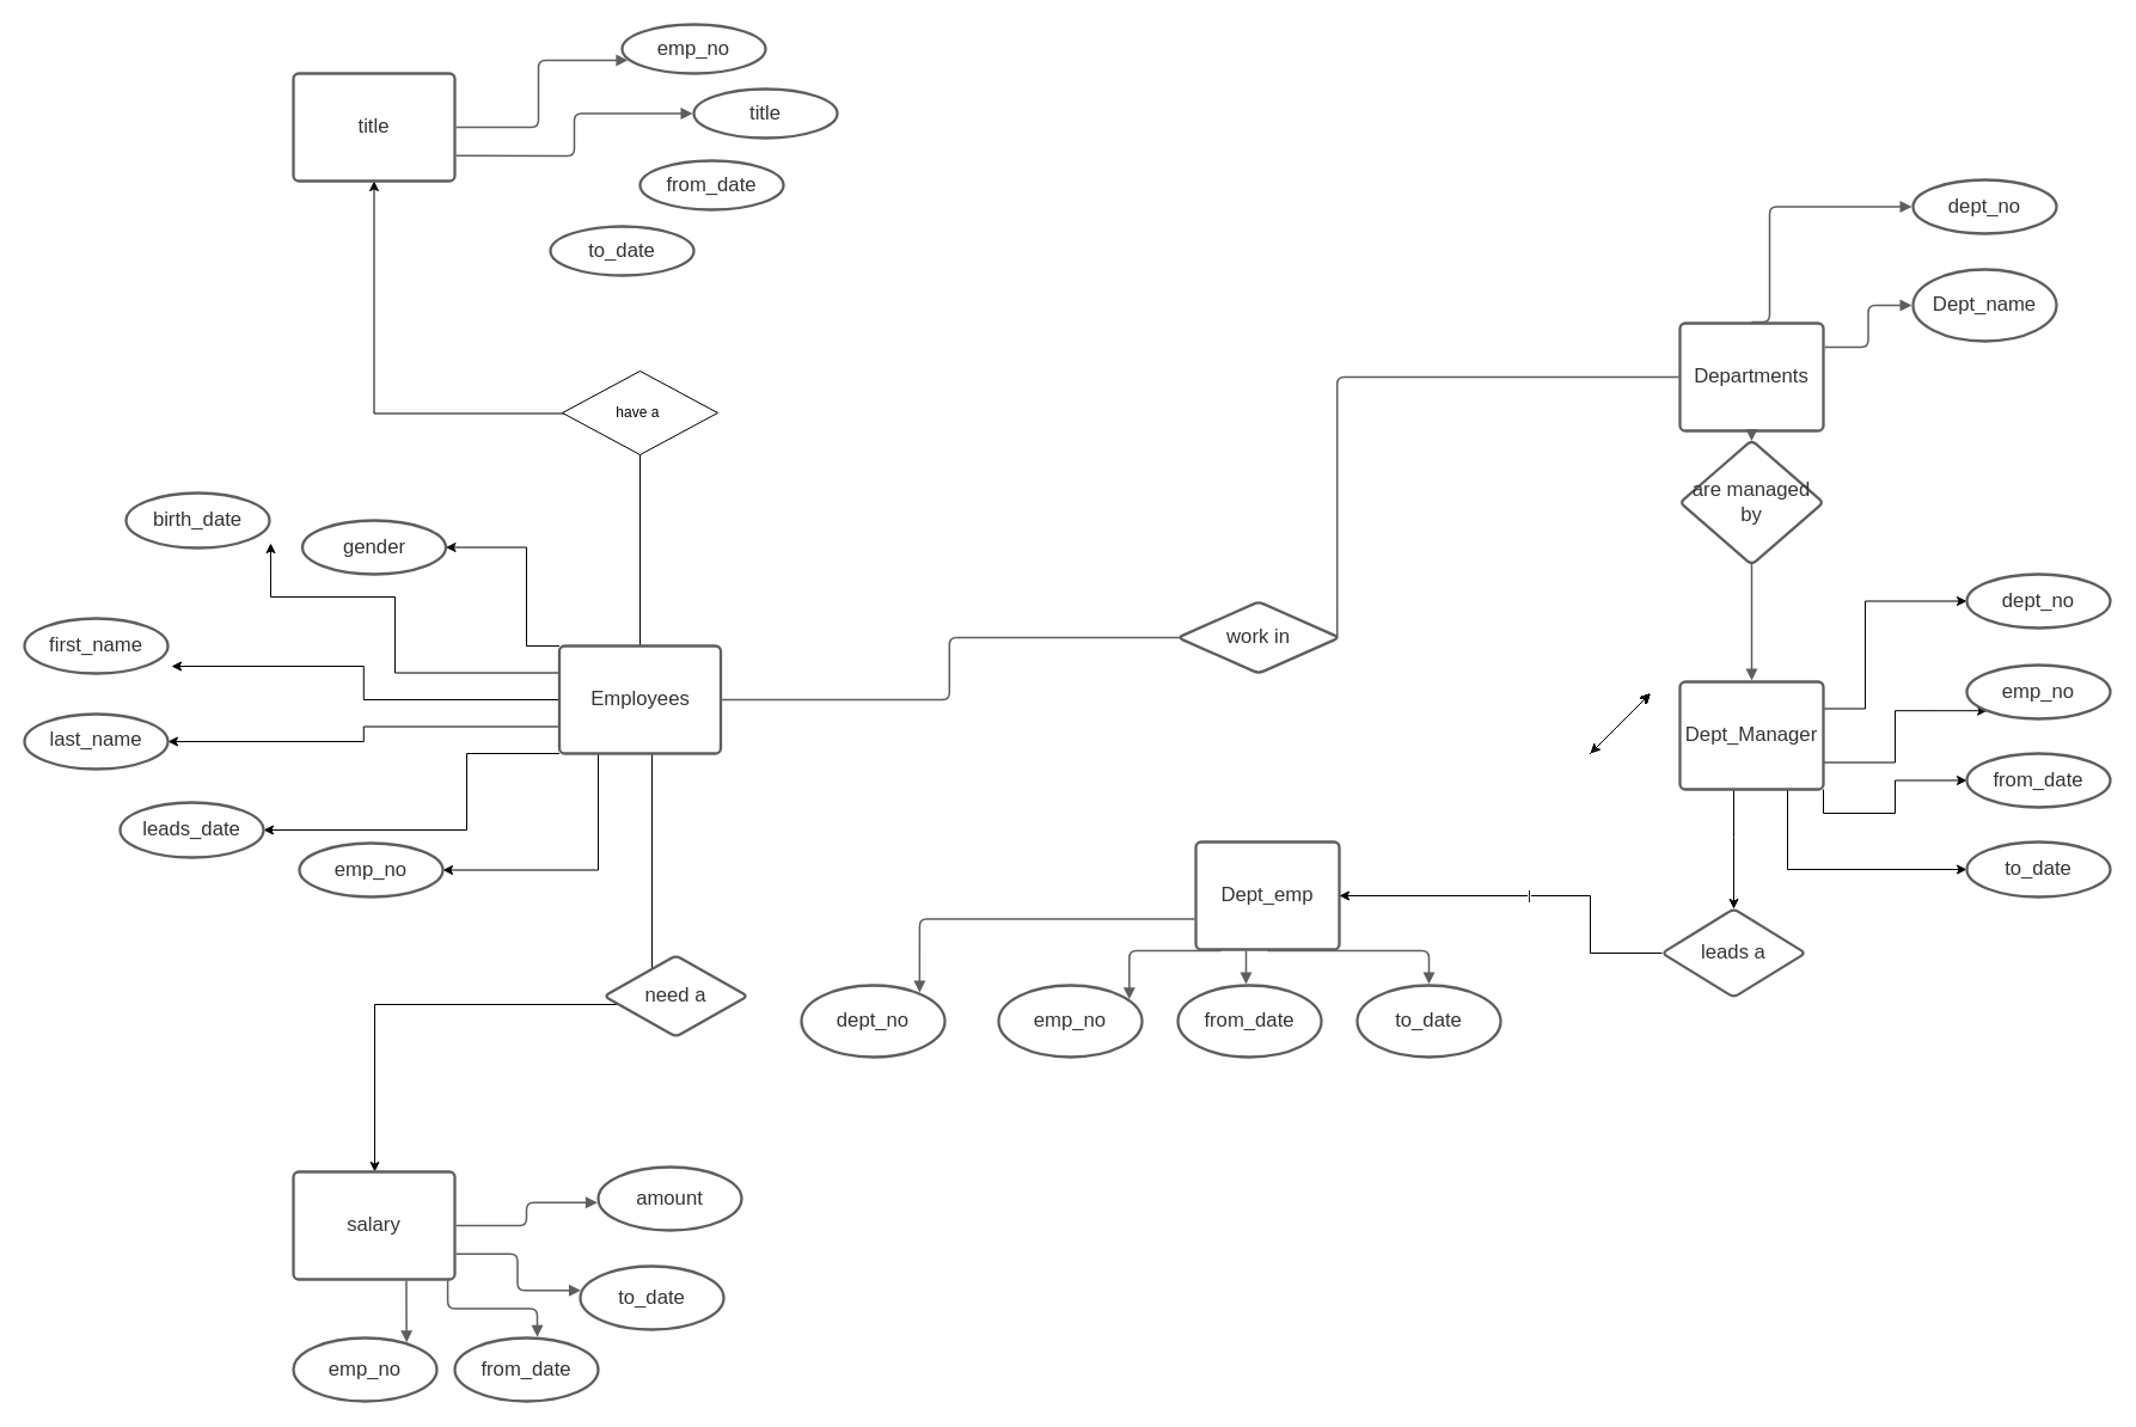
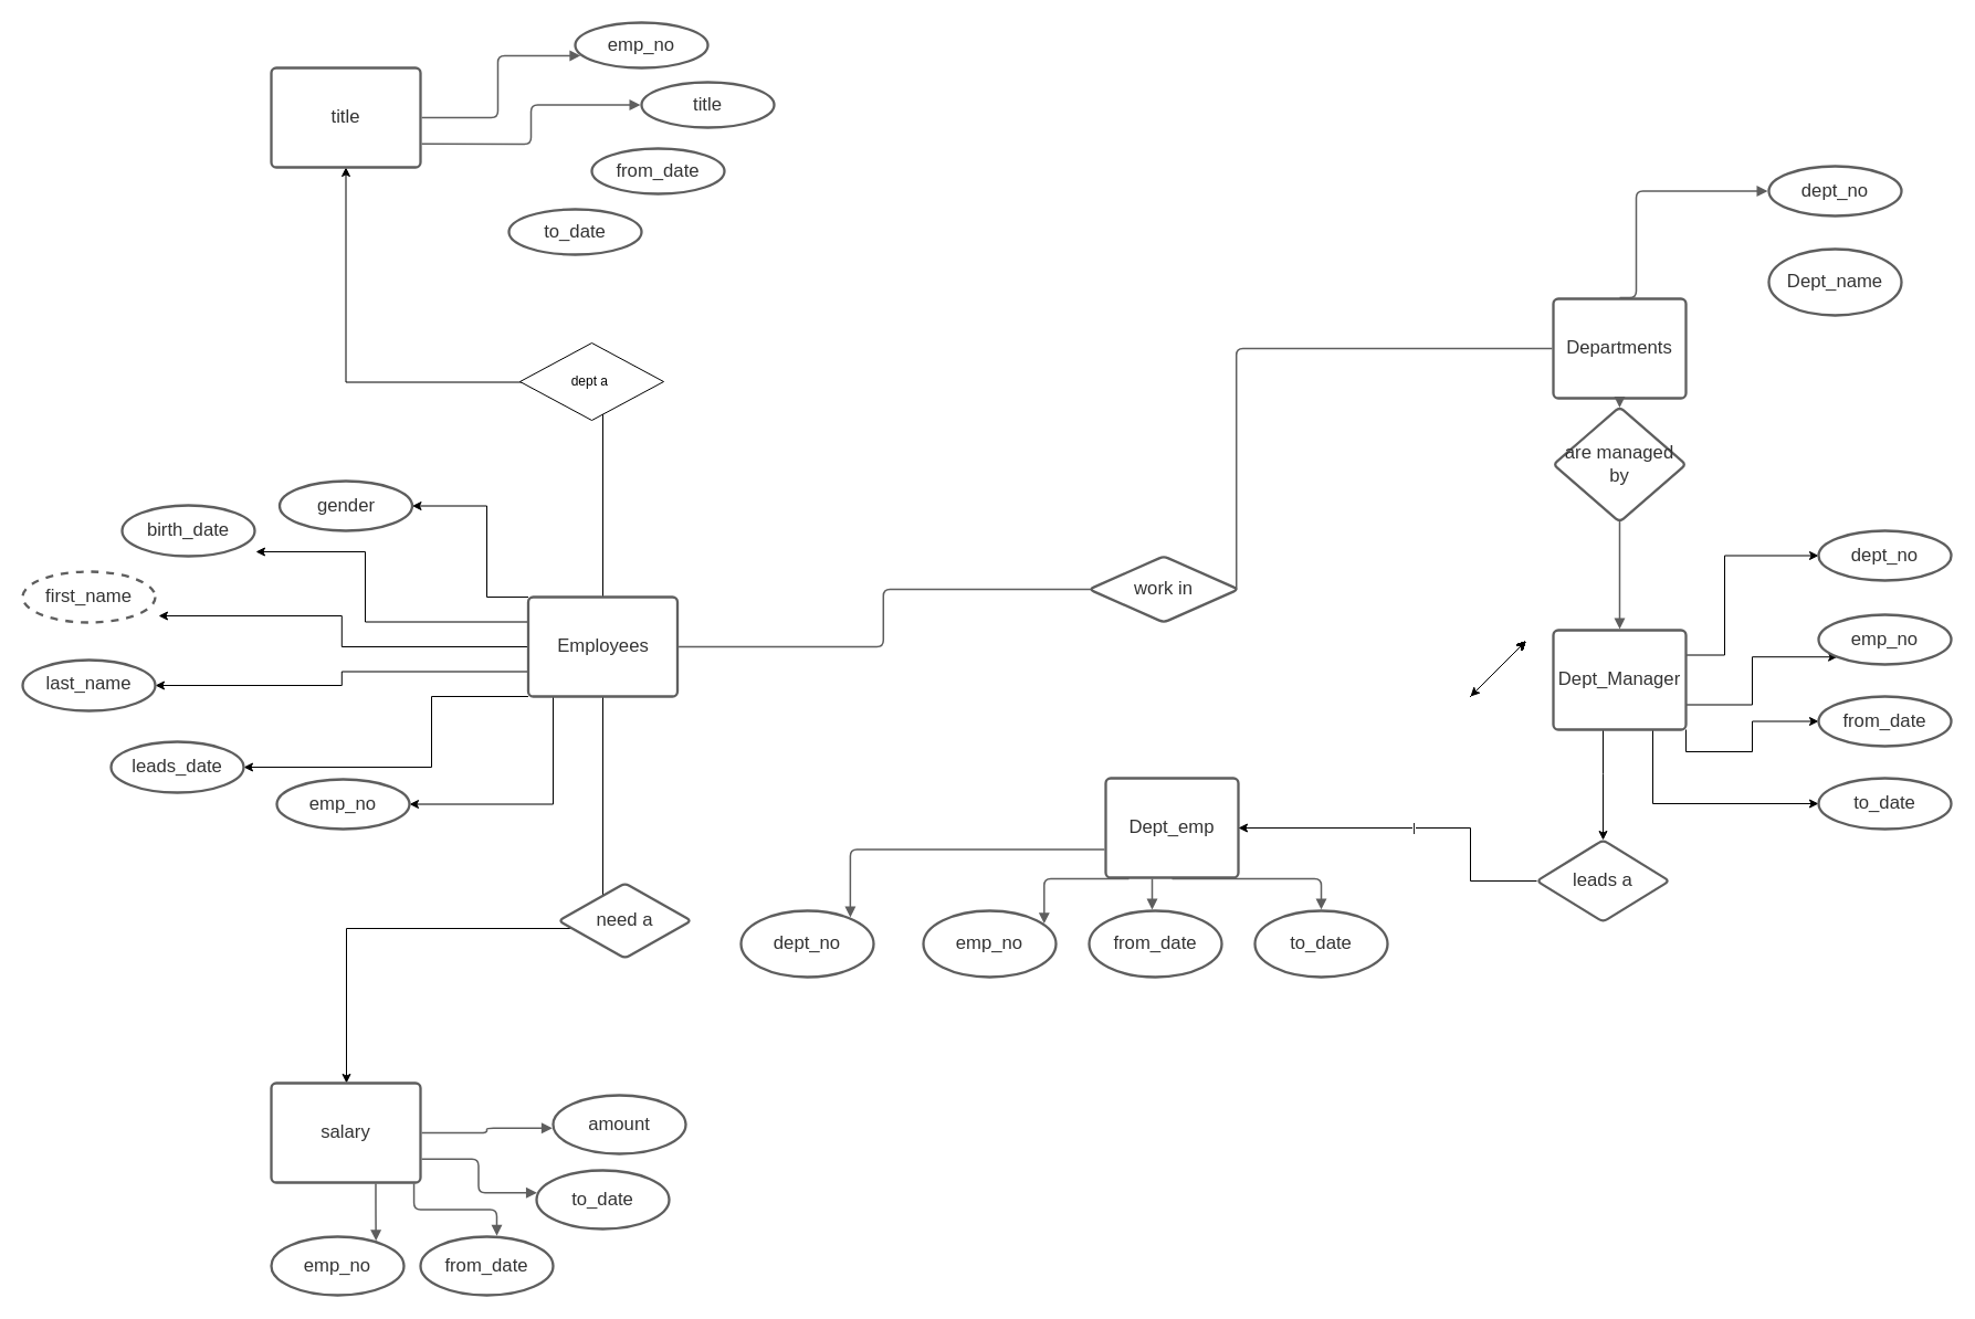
- <mxCell id="42" value="" style="html=1;jettySize=18;whiteSpace=wrap;fontSize=13;strokeColor=#5E5E5E;strokeWidth=1.5;rounded=1;arcSize=12;edgeStyle=orthogonalEdgeStyle;startArrow=none;endArrow=block;endFill=1;exitX=1.009;exitY=0.223;exitPerimeter=0;entryX=-0.009;entryY=0.5;entryPerimeter=0;" parent="1" source="11" target="22" edge="1"><mxGeometry width="100" height="100" relative="1" as="geometry"><Array as="points" /></mxGeometry></mxCell>
- <mxCell id="66" value="have a&amp;nbsp;" style="rhombus;whiteSpace=wrap;html=1;" parent="1" vertex="1"><mxGeometry x="470" y="310" width="130" height="70" as="geometry" /></mxCell>
+ <mxCell id="66" value="dept a&amp;nbsp;" style="rhombus;whiteSpace=wrap;html=1;" parent="1" vertex="1"><mxGeometry x="470" y="310" width="130" height="70" as="geometry" /></mxCell>
- <mxCell id="24" value="birth_date" style="html=1;overflow=block;blockSpacing=1;whiteSpace=wrap;ellipse;fontSize=16.7;fontColor=#333333;align=center;spacing=3.8;strokeColor=#5e5e5e;strokeOpacity=100;rounded=1;absoluteArcSize=1;arcSize=9;strokeWidth=2.3;" parent="1" vertex="1"><mxGeometry x="105" y="412" width="120" height="46" as="geometry" /></mxCell>
+ <mxCell id="24" value="birth_date" style="html=1;overflow=block;blockSpacing=1;whiteSpace=wrap;ellipse;fontSize=16.7;fontColor=#333333;align=center;spacing=3.8;strokeColor=#5e5e5e;strokeOpacity=100;rounded=1;absoluteArcSize=1;arcSize=9;strokeWidth=2.3;" parent="1" vertex="1"><mxGeometry x="110" y="457" width="120" height="46" as="geometry" /></mxCell>
- <mxCell id="25" value="first_name" style="html=1;overflow=block;blockSpacing=1;whiteSpace=wrap;ellipse;fontSize=16.7;fontColor=#333333;align=center;spacing=3.8;strokeColor=#5e5e5e;strokeOpacity=100;rounded=1;absoluteArcSize=1;arcSize=9;strokeWidth=2.3;" parent="1" vertex="1"><mxGeometry x="20" y="517" width="120" height="46" as="geometry" /></mxCell>
+ <mxCell id="25" value="first_name" style="html=1;overflow=block;blockSpacing=1;whiteSpace=wrap;ellipse;fontSize=16.7;fontColor=#333333;align=center;spacing=3.8;strokeColor=#5e5e5e;strokeOpacity=100;rounded=1;absoluteArcSize=1;arcSize=9;strokeWidth=2.3;dashed=1;" parent="1" vertex="1"><mxGeometry x="20" y="517" width="120" height="46" as="geometry" /></mxCell>
- <mxCell id="10" value="Employees" style="html=1;overflow=block;blockSpacing=1;whiteSpace=wrap;fontSize=16.7;fontColor=#333333;align=center;spacing=3.8;strokeColor=#5e5e5e;strokeOpacity=100;rounded=1;absoluteArcSize=1;arcSize=9;strokeWidth=2.3;" parent="1" vertex="1"><mxGeometry x="467.5" y="540" width="135" height="90" as="geometry" /></mxCell>
+ <mxCell id="10" value="Employees" style="html=1;overflow=block;blockSpacing=1;whiteSpace=wrap;fontSize=16.7;fontColor=#333333;align=center;spacing=3.8;strokeColor=#5e5e5e;strokeOpacity=100;rounded=1;absoluteArcSize=1;arcSize=9;strokeWidth=2.3;" parent="1" vertex="1"><mxGeometry x="477.5" y="540" width="135" height="90" as="geometry" /></mxCell>
- <mxCell id="46" value="amount" style="html=1;overflow=block;blockSpacing=1;whiteSpace=wrap;ellipse;fontSize=16.7;fontColor=#333333;align=center;spacing=3.8;strokeColor=#5e5e5e;strokeOpacity=100;rounded=1;absoluteArcSize=1;arcSize=9;strokeWidth=2.3;" parent="1" vertex="1"><mxGeometry x="500" y="976" width="120" height="53" as="geometry" /></mxCell>
+ <mxCell id="46" value="amount" style="html=1;overflow=block;blockSpacing=1;whiteSpace=wrap;ellipse;fontSize=16.7;fontColor=#333333;align=center;spacing=3.8;strokeColor=#5e5e5e;strokeOpacity=100;rounded=1;absoluteArcSize=1;arcSize=9;strokeWidth=2.3;" parent="1" vertex="1"><mxGeometry x="500" y="991" width="120" height="53" as="geometry" /></mxCell>
